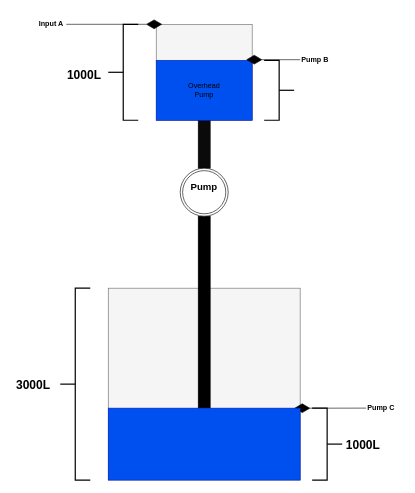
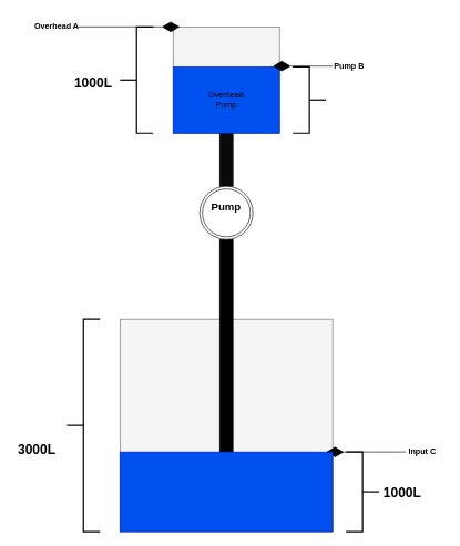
- <mxCell id="19" value="Input A" style="text;html=1;strokeColor=none;fillColor=none;align=center;verticalAlign=middle;whiteSpace=wrap;rounded=0;fontStyle=1" parent="1" vertex="1"><mxGeometry x="50" y="20" width="70" height="40" as="geometry" /></mxCell>
+ <mxCell id="19" value="Overhead A" style="text;html=1;strokeColor=none;fillColor=none;align=center;verticalAlign=middle;whiteSpace=wrap;rounded=0;fontStyle=1" parent="1" vertex="1"><mxGeometry x="50" y="20" width="70" height="40" as="geometry" /></mxCell>
- <mxCell id="8" value="3000L" style="text;html=1;align=center;verticalAlign=middle;whiteSpace=wrap;rounded=0;fillColor=none;fillStyle=hatch;gradientColor=default;strokeColor=none;fontStyle=1;fontSize=20;" parent="1" vertex="1"><mxGeometry x="20" y="620" width="70" height="40" as="geometry" /></mxCell>
+ <mxCell id="8" value="3000L" style="text;html=1;align=center;verticalAlign=middle;whiteSpace=wrap;rounded=0;fillColor=none;fillStyle=hatch;gradientColor=default;strokeColor=none;fontStyle=1;fontSize=20;" parent="1" vertex="1"><mxGeometry x="20" y="655" width="70" height="40" as="geometry" /></mxCell>
- <mxCell id="21" value="&lt;b&gt;Pump C&lt;/b&gt;" style="text;html=1;strokeColor=none;fillColor=none;align=center;verticalAlign=middle;whiteSpace=wrap;rounded=0;" parent="1" vertex="1"><mxGeometry x="600" y="660" width="70" height="40" as="geometry" /></mxCell>
+ <mxCell id="21" value="&lt;b&gt;Input C&lt;/b&gt;" style="text;html=1;strokeColor=none;fillColor=none;align=center;verticalAlign=middle;whiteSpace=wrap;rounded=0;" parent="1" vertex="1"><mxGeometry x="600" y="660" width="70" height="40" as="geometry" /></mxCell>
